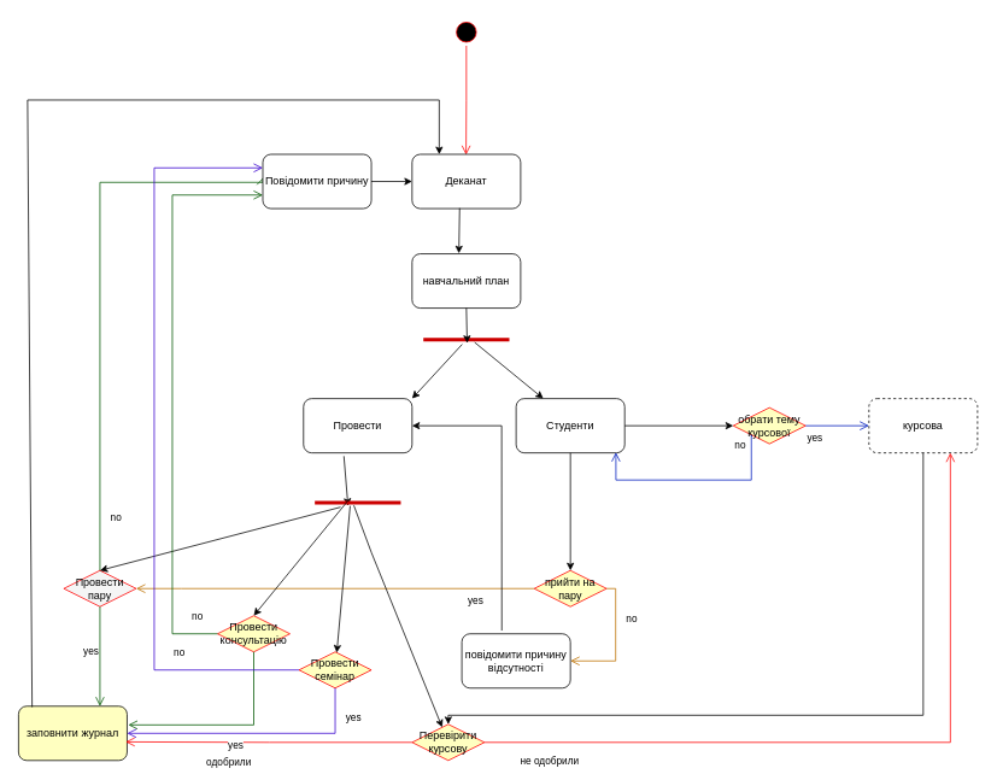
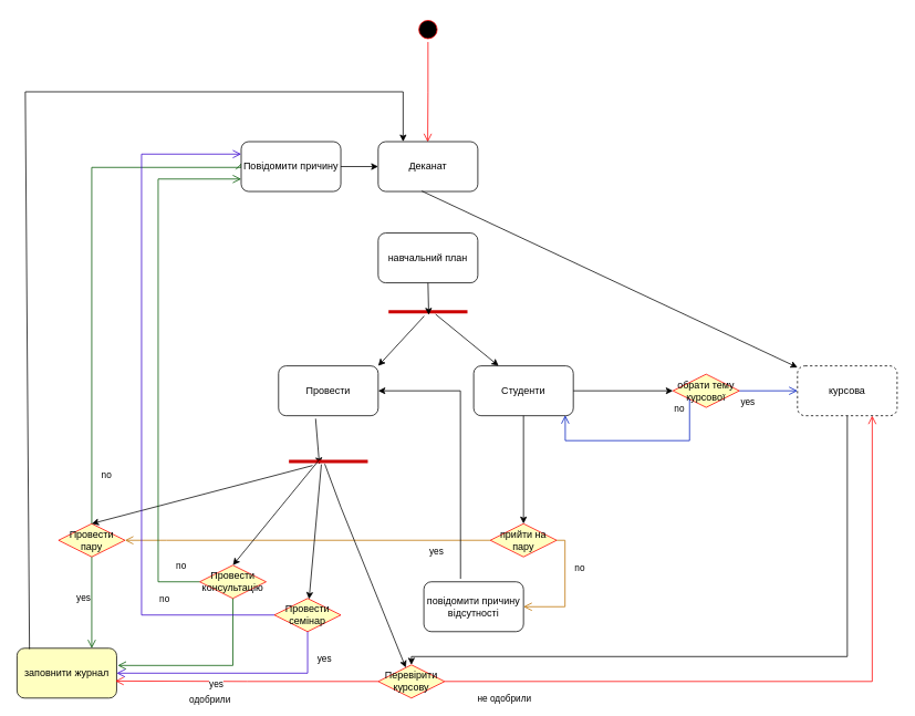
- <mxCell id="10" value="" style="endArrow=classic;html=1;rounded=0;exitX=0.438;exitY=0.992;exitDx=0;exitDy=0;exitPerimeter=0;entryX=0.431;entryY=-0.008;entryDx=0;entryDy=0;entryPerimeter=0;" parent="1" source="4" target="7" edge="1"><mxGeometry width="50" height="50" relative="1" as="geometry"><mxPoint x="610" y="380" as="sourcePoint" /><mxPoint x="660" y="330" as="targetPoint" /></mxGeometry></mxCell>
+ <mxCell id="10" value="" style="endArrow=classic;html=1;rounded=0;exitX=0.438;exitY=0.992;exitDx=0;exitDy=0;exitPerimeter=0;" parent="1" source="4" target="24" edge="1"><mxGeometry width="50" height="50" relative="1" as="geometry"><mxPoint x="610" y="380" as="sourcePoint" /><mxPoint x="660" y="330" as="targetPoint" /></mxGeometry></mxCell>
- <mxCell id="14" value="Провести пару" style="rhombus;whiteSpace=wrap;html=1;fontColor=#000000;fillColor=#f5f5f5;strokeColor=#ff0000;" parent="1" vertex="1"><mxGeometry x="70" y="630" width="80" height="40" as="geometry" /></mxCell>
+ <mxCell id="14" value="Провести пару" style="rhombus;whiteSpace=wrap;html=1;fontColor=#000000;fillColor=#ffffc0;strokeColor=#ff0000;" parent="1" vertex="1"><mxGeometry x="70" y="630" width="80" height="40" as="geometry" /></mxCell>
